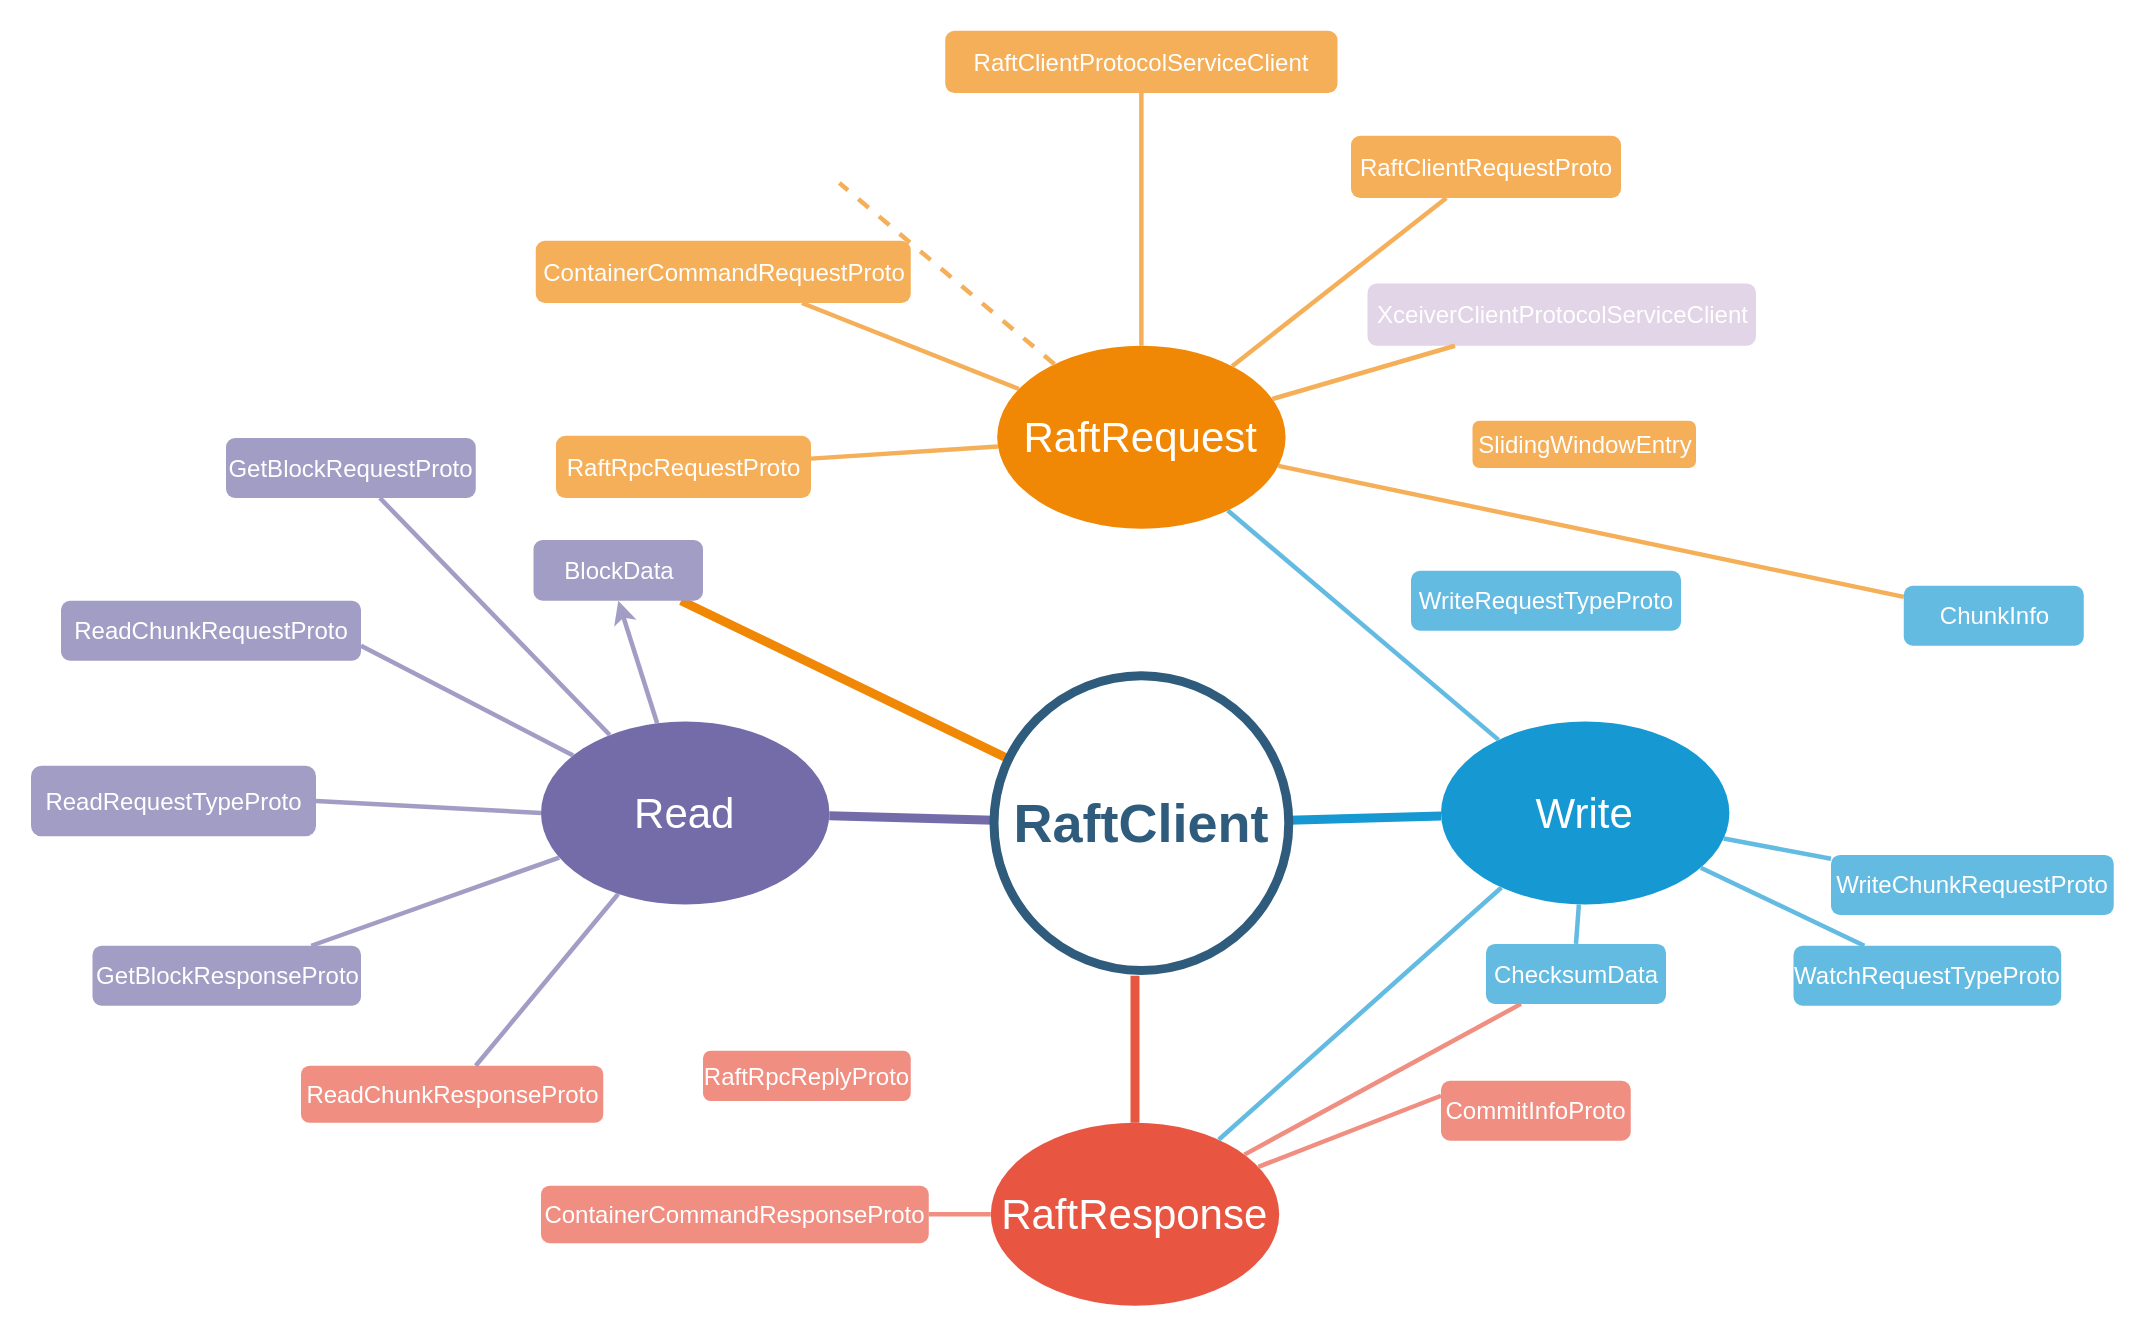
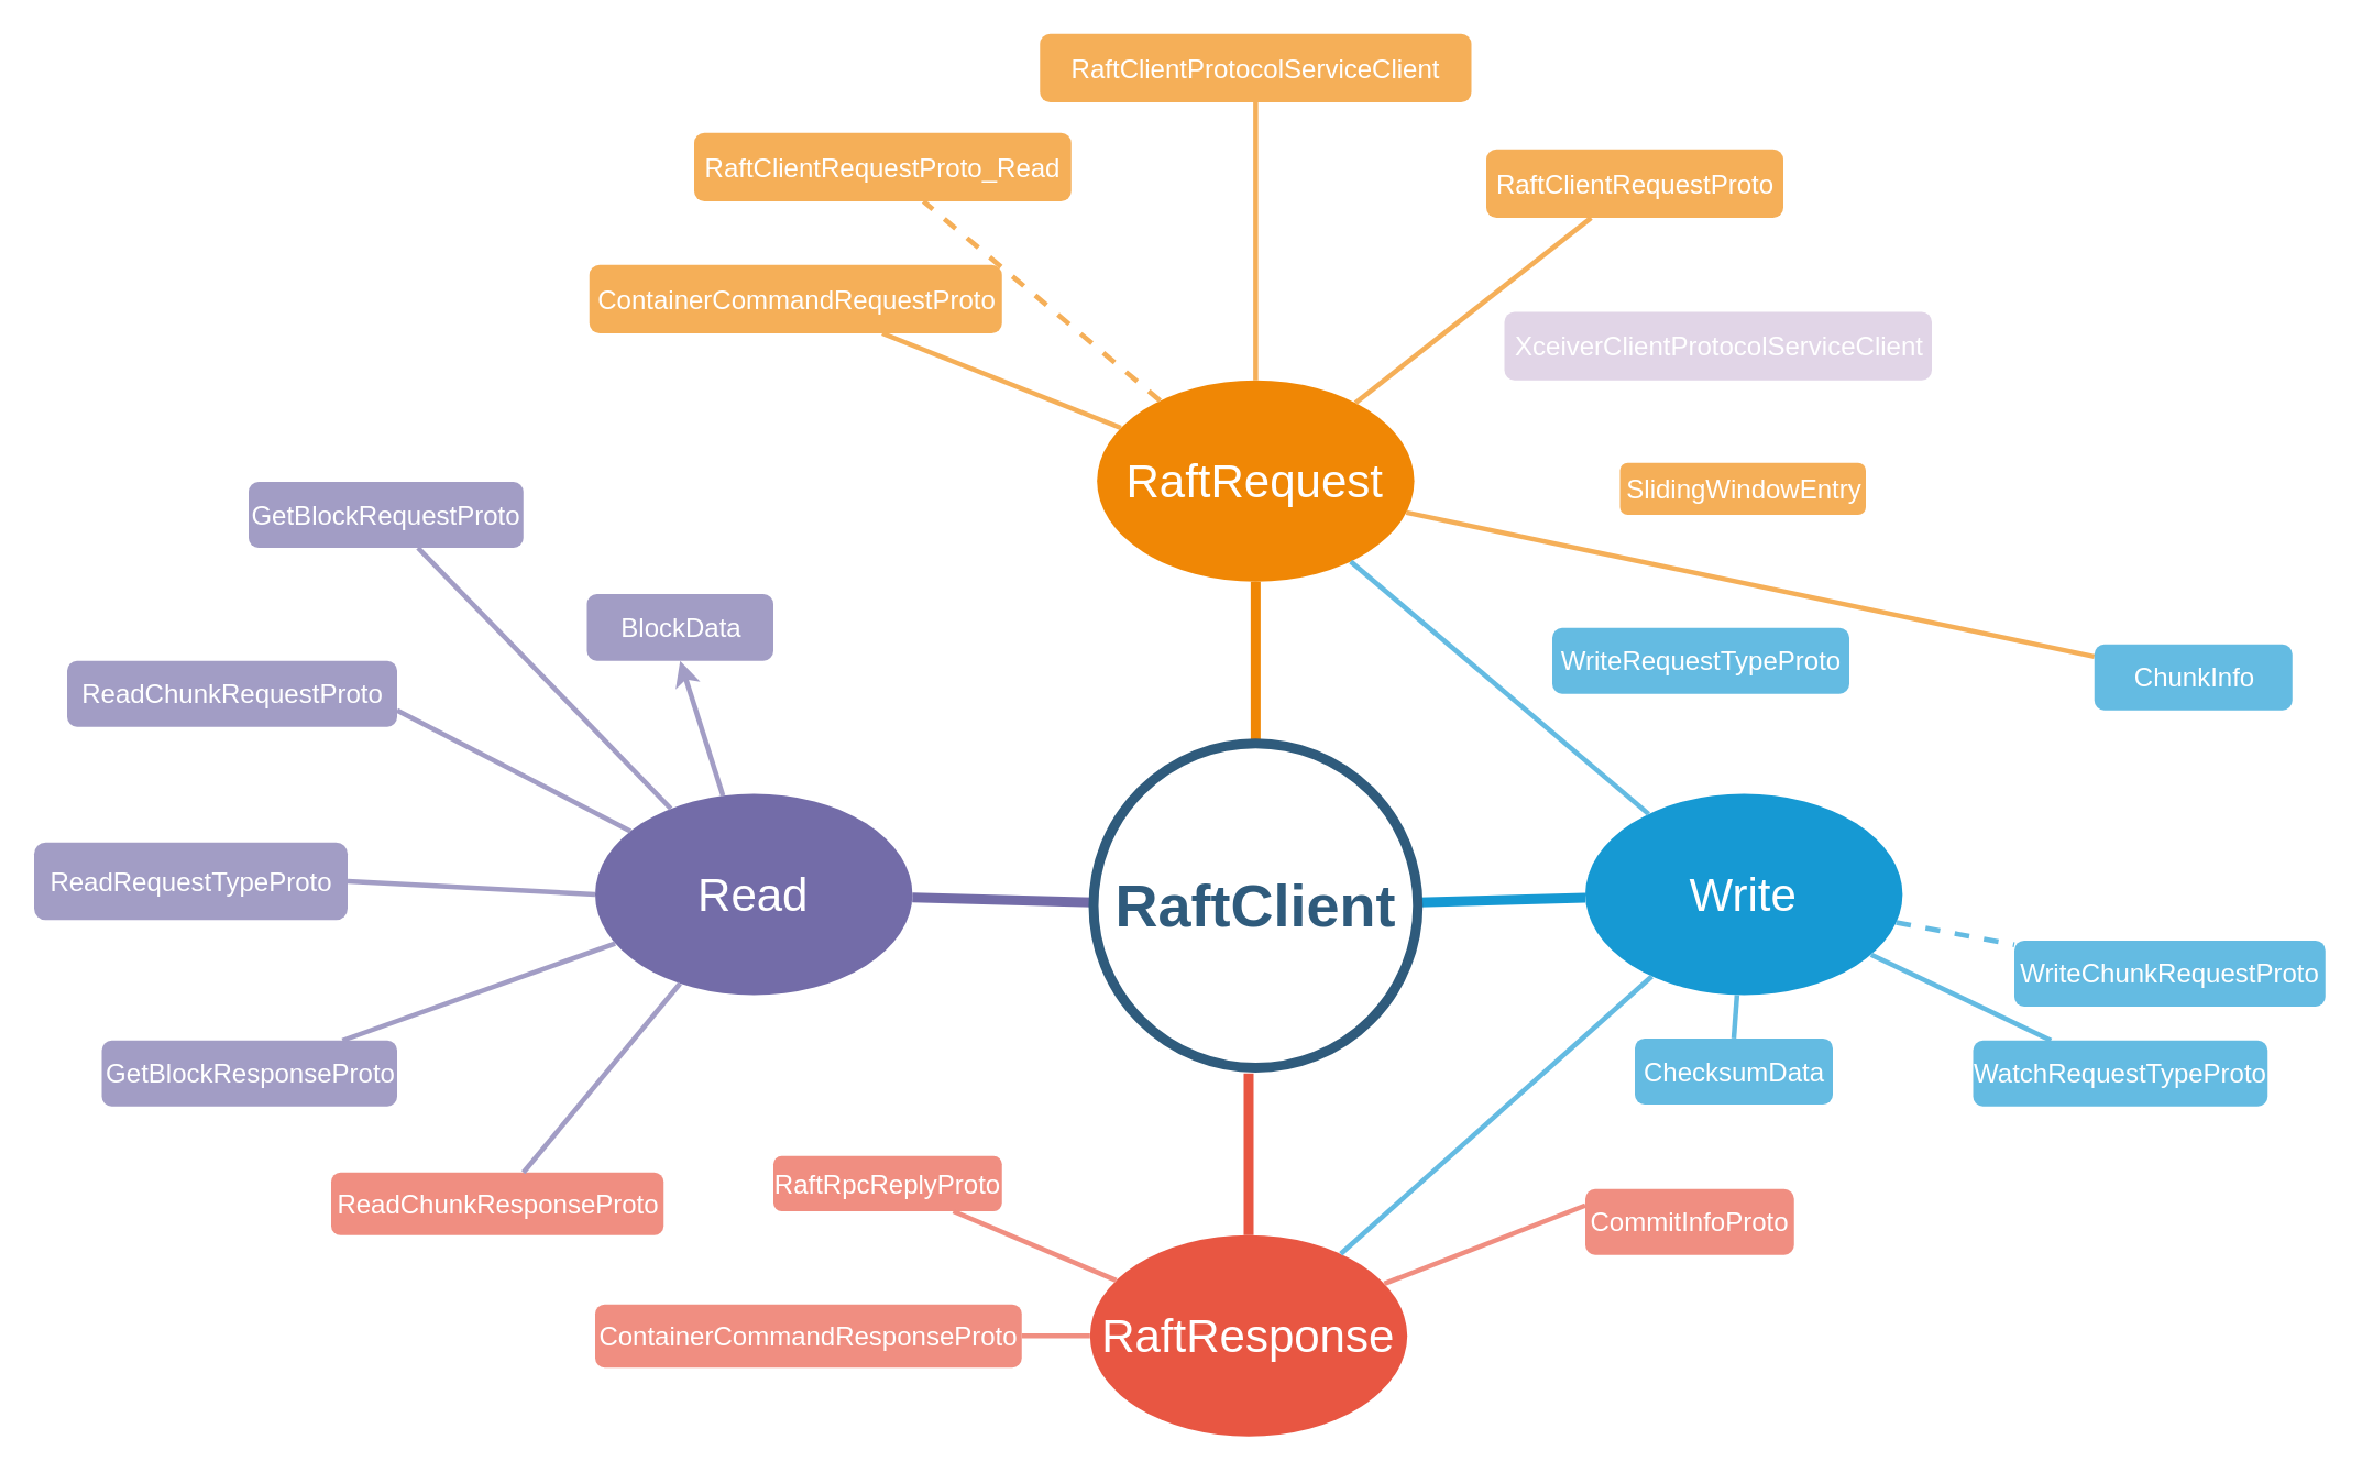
- <mxCell id="12" value="RaftClientRequestProto_Read" style="rounded=1;fillColor=#ffffff;strokeColor=none;strokeWidth=3;shadow=0;html=1;fontColor=#FFFFFF;fontSize=16;" parent="1" vertex="1"><mxGeometry x="420" y="80" width="228.5" height="41.5" as="geometry" /></mxCell>
+ <mxCell id="12" value="RaftClientRequestProto_Read" style="rounded=1;fillColor=#f5af58;strokeColor=none;strokeWidth=3;shadow=0;html=1;fontColor=#FFFFFF;fontSize=16;" parent="1" vertex="1"><mxGeometry x="420" y="80" width="228.5" height="41.5" as="geometry" /></mxCell>
- <mxCell id="22" value="" style="edgeStyle=none;endArrow=none;strokeWidth=3;strokeColor=#F5AF58;html=1;fontSize=16;" parent="1" source="2" target="15" edge="1"><mxGeometry x="-66.5" y="201.5" width="100" height="100" as="geometry"><mxPoint x="-406.5" y="31.5" as="sourcePoint" /><mxPoint x="-306.5" y="-68.5" as="targetPoint" /></mxGeometry></mxCell>
- <mxCell id="17" value="" style="edgeStyle=none;endArrow=none;strokeWidth=3;strokeColor=#F5AF58;html=1;fontSize=16;" parent="1" source="2" target="10" edge="1"><mxGeometry x="-66.5" y="201.5" width="100" height="100" as="geometry"><mxPoint x="-406.5" y="31.5" as="sourcePoint" /><mxPoint x="-306.5" y="-68.5" as="targetPoint" /></mxGeometry></mxCell>
- <mxCell id="10" value="RaftRpcRequestProto" style="rounded=1;fillColor=#f5af58;strokeColor=none;strokeWidth=3;shadow=0;html=1;fontColor=#FFFFFF;fontSize=16;" parent="1" vertex="1"><mxGeometry x="370" y="290" width="170" height="41.5" as="geometry" /></mxCell>
- <mxCell id="6" style="endArrow=none;strokeWidth=6;strokeColor=#f08705;html=1;fontSize=16;" parent="1" source="38" target="52" edge="1"><mxGeometry relative="1" as="geometry" /></mxCell>
+ <mxCell id="6" style="endArrow=none;strokeWidth=6;strokeColor=#f08705;html=1;fontSize=16;" parent="1" source="38" target="2" edge="1"><mxGeometry relative="1" as="geometry" /></mxCell>
- <mxCell id="29" value="" style="edgeStyle=none;endArrow=none;strokeWidth=3;strokeColor=#64BBE2;html=1;fontSize=16;" parent="1" source="3" target="26" edge="1"><mxGeometry x="-516.5" y="150" width="100" height="100" as="geometry"><mxPoint x="-856.5" y="-20" as="sourcePoint" /><mxPoint x="-756.5" y="-120" as="targetPoint" /></mxGeometry></mxCell>
+ <mxCell id="29" value="" style="edgeStyle=none;endArrow=none;strokeWidth=3;strokeColor=#64BBE2;html=1;fontSize=16;dashed=1;" parent="1" source="3" target="26" edge="1"><mxGeometry x="-516.5" y="150" width="100" height="100" as="geometry"><mxPoint x="-856.5" y="-20" as="sourcePoint" /><mxPoint x="-756.5" y="-120" as="targetPoint" /></mxGeometry></mxCell>
- <mxCell id="36" value="" style="edgeStyle=none;endArrow=none;strokeWidth=3;strokeColor=#F08E81;html=1;fontSize=16;" parent="1" source="4" target="49" edge="1"><mxGeometry x="658.5" y="23.51" width="100" height="100" as="geometry"><mxPoint x="318.5" y="-146.49" as="sourcePoint" /><mxPoint x="418.5" y="-246.49" as="targetPoint" /></mxGeometry></mxCell>
+ <mxCell id="36" value="" style="edgeStyle=none;endArrow=none;strokeWidth=3;strokeColor=#F08E81;html=1;fontSize=16;" parent="1" source="4" target="32" edge="1"><mxGeometry x="658.5" y="23.51" width="100" height="100" as="geometry"><mxPoint x="318.5" y="-146.49" as="sourcePoint" /><mxPoint x="418.5" y="-246.49" as="targetPoint" /></mxGeometry></mxCell>
